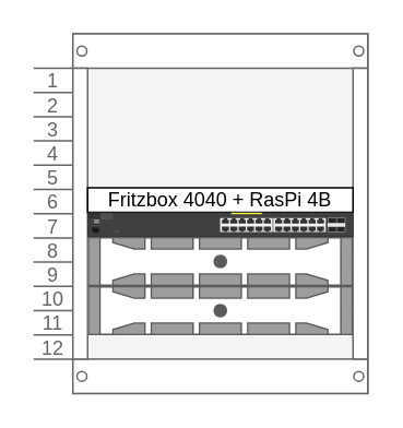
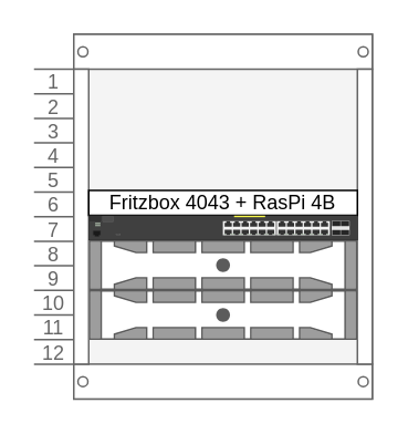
- <mxCell id="3" value="Fritzbox 4040 + RasPi 4B" style="rounded=0;whiteSpace=wrap;html=1;" vertex="1" parent="2"><mxGeometry x="33" y="94" width="162" height="15" as="geometry" /></mxCell>
+ <mxCell id="3" value="Fritzbox 4043 + RasPi 4B" style="rounded=0;whiteSpace=wrap;html=1;" vertex="1" parent="2"><mxGeometry x="33" y="94" width="162" height="15" as="geometry" /></mxCell>
